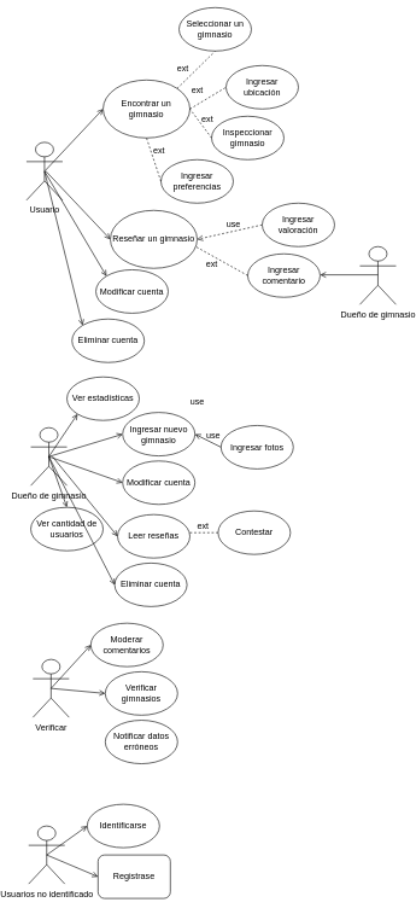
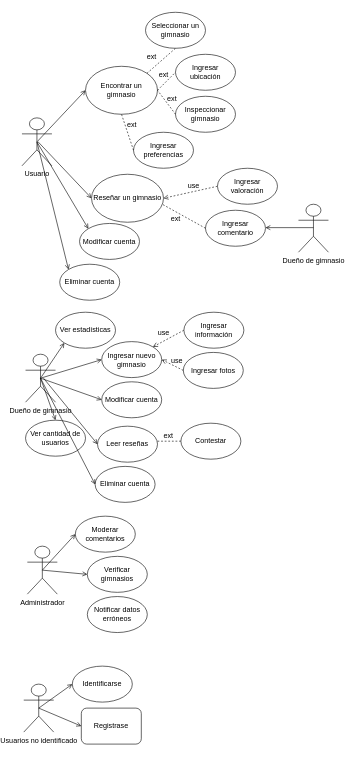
- <mxCell id="6" value="Seleccionar un gimnasio" style="ellipse;whiteSpace=wrap;html=1;" parent="1" vertex="1"><mxGeometry x="231" y="10" width="100" height="60" as="geometry" /></mxCell>
+ <mxCell id="6" value="Seleccionar un gimnasio" style="ellipse;whiteSpace=wrap;html=1;" parent="1" vertex="1"><mxGeometry x="226" y="20" width="100" height="60" as="geometry" /></mxCell>
- <mxCell id="7" value="Ingresar ubicación" style="ellipse;whiteSpace=wrap;html=1;" parent="1" vertex="1"><mxGeometry x="296" y="90" width="100" height="60" as="geometry" /></mxCell>
+ <mxCell id="7" value="Ingresar ubicación" style="ellipse;whiteSpace=wrap;html=1;" parent="1" vertex="1"><mxGeometry x="276" y="90" width="100" height="60" as="geometry" /></mxCell>
+ <mxCell id="37" value="Ingresar información" style="ellipse;whiteSpace=wrap;html=1;" parent="1" vertex="1"><mxGeometry x="290" y="520" width="100" height="60" as="geometry" /></mxCell>
+ <mxCell id="36" value="" style="endArrow=open;html=1;rounded=0;entryX=1;entryY=0;entryDx=0;entryDy=0;endFill=0;dashed=1;exitX=0;exitY=0.5;exitDx=0;exitDy=0;" parent="1" source="37" target="29" edge="1"><mxGeometry width="50" height="50" relative="1" as="geometry"><mxPoint x="296" y="550" as="sourcePoint" /><mxPoint x="296" y="550" as="targetPoint" /></mxGeometry></mxCell>
- <mxCell id="39" value="" style="endArrow=open;html=1;rounded=0;entryX=1;entryY=0.5;entryDx=0;entryDy=0;endFill=0;dashed=0;exitX=0;exitY=0.5;exitDx=0;exitDy=0;" parent="1" source="38" target="29" edge="1"><mxGeometry width="50" height="50" relative="1" as="geometry"><mxPoint x="300" y="560" as="sourcePoint" /><mxPoint x="248" y="588" as="targetPoint" /></mxGeometry></mxCell>
+ <mxCell id="39" value="" style="endArrow=open;html=1;rounded=0;entryX=1;entryY=0.5;entryDx=0;entryDy=0;endFill=0;dashed=1;exitX=0;exitY=0.5;exitDx=0;exitDy=0;" parent="1" source="38" target="29" edge="1"><mxGeometry width="50" height="50" relative="1" as="geometry"><mxPoint x="300" y="560" as="sourcePoint" /><mxPoint x="248" y="588" as="targetPoint" /></mxGeometry></mxCell>
- <mxCell id="47" value="Verificar" style="shape=umlActor;verticalLabelPosition=bottom;verticalAlign=top;html=1;outlineConnect=0;" parent="1" vertex="1"><mxGeometry x="29" y="910" width="50" height="80" as="geometry" /></mxCell>
+ <mxCell id="47" value="Administrador" style="shape=umlActor;verticalLabelPosition=bottom;verticalAlign=top;html=1;outlineConnect=0;" parent="1" vertex="1"><mxGeometry x="29" y="910" width="50" height="80" as="geometry" /></mxCell>
